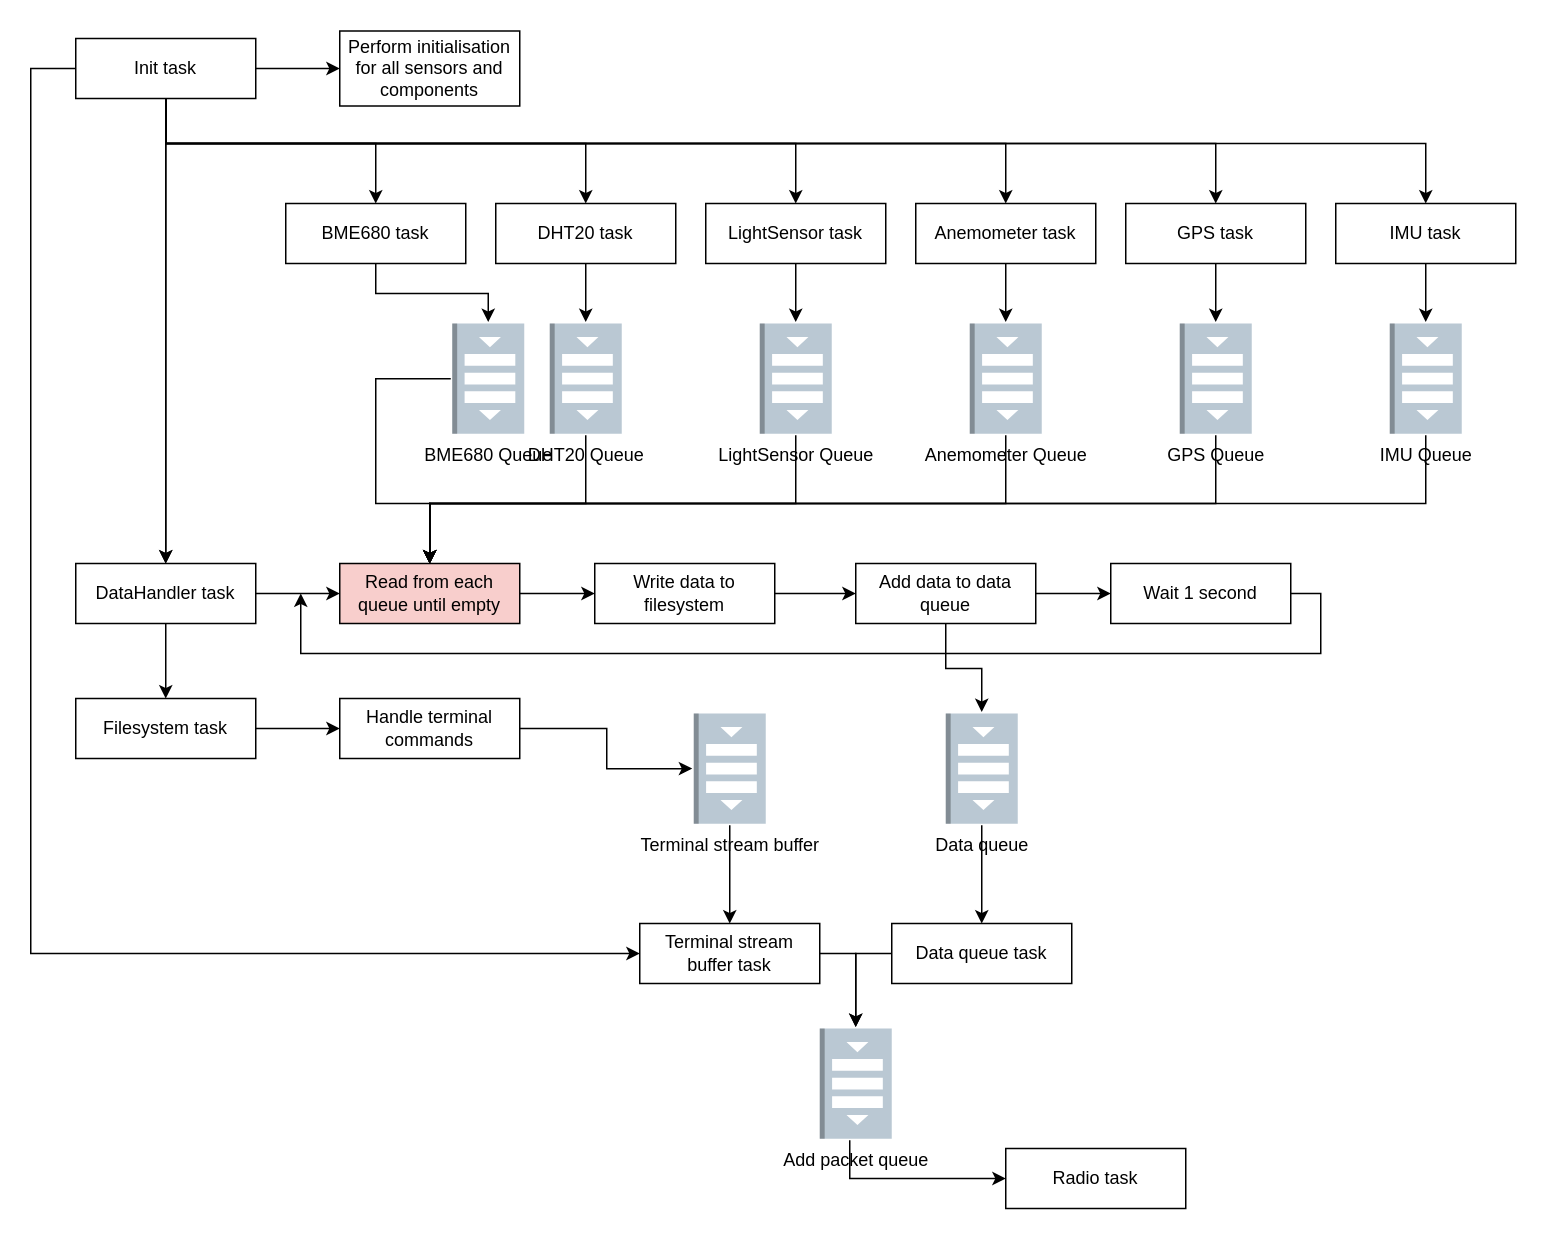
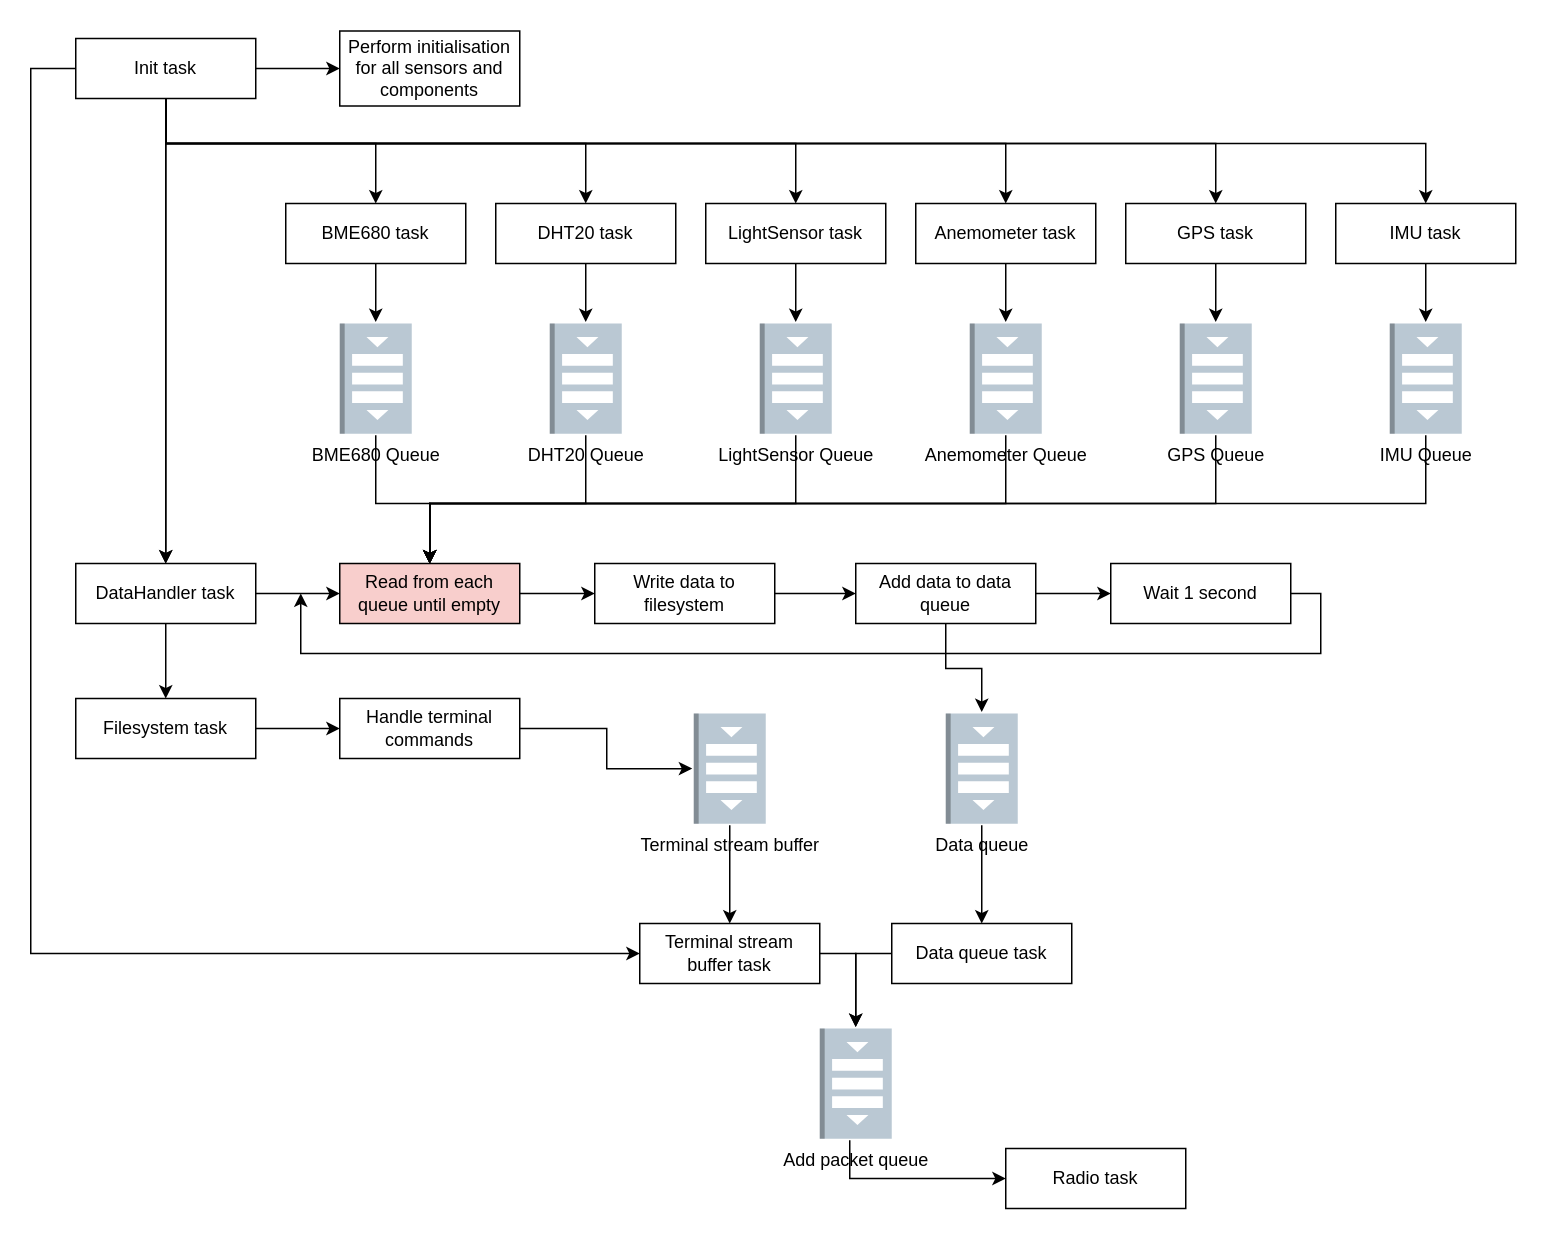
- <mxCell id="29" value="BME680 Queue" style="outlineConnect=0;dashed=0;verticalLabelPosition=bottom;verticalAlign=top;align=center;html=1;shape=mxgraph.aws3.queue;direction=south;perimeterSpacing=1;fillColor=#bac8d3;strokeColor=#23445d;" parent="1" vertex="1"><mxGeometry x="301" y="215" width="48" height="73.5" as="geometry" /></mxCell>
+ <mxCell id="29" value="BME680 Queue" style="outlineConnect=0;dashed=0;verticalLabelPosition=bottom;verticalAlign=top;align=center;html=1;shape=mxgraph.aws3.queue;direction=south;perimeterSpacing=1;fillColor=#bac8d3;strokeColor=#23445d;" parent="1" vertex="1"><mxGeometry x="226" y="215" width="48" height="73.5" as="geometry" /></mxCell>
